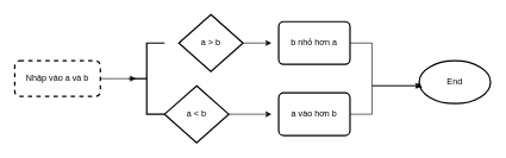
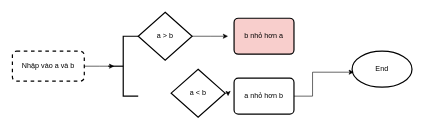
- <mxCell id="7" value="a &amp;gt; b" style="strokeWidth=2;html=1;shape=mxgraph.flowchart.decision;whiteSpace=wrap;" vertex="1" parent="1"><mxGeometry x="250" y="20" width="90" height="80" as="geometry" /></mxCell>
+ <mxCell id="7" value="a &amp;gt; b" style="strokeWidth=2;html=1;shape=mxgraph.flowchart.decision;whiteSpace=wrap;" vertex="1" parent="1"><mxGeometry x="230" y="20" width="90" height="80" as="geometry" /></mxCell>
- <mxCell id="11" value="b nhỏ hơn a" style="rounded=1;whiteSpace=wrap;html=1;absoluteArcSize=1;arcSize=14;strokeWidth=2;" vertex="1" parent="1"><mxGeometry x="390" y="30" width="100" height="60" as="geometry" /></mxCell>
+ <mxCell id="11" value="b nhỏ hơn a" style="rounded=1;whiteSpace=wrap;html=1;absoluteArcSize=1;arcSize=14;strokeWidth=2;fillColor=#f8cecc;" vertex="1" parent="1"><mxGeometry x="390" y="30" width="100" height="60" as="geometry" /></mxCell>
- <mxCell id="10" style="edgeStyle=orthogonalEdgeStyle;rounded=0;orthogonalLoop=1;jettySize=auto;html=1;exitX=1;exitY=0.5;exitDx=0;exitDy=0;entryX=0;entryY=0.5;entryDx=0;entryDy=0;entryPerimeter=0;" edge="1" parent="1" source="11" target="2"><mxGeometry relative="1" as="geometry"><mxPoint x="520" y="110" as="targetPoint" /><Array as="points"><mxPoint x="521" y="60" /><mxPoint x="521" y="120" /><mxPoint x="587" y="120" /></Array></mxGeometry></mxCell>
- <mxCell id="9" value="a &amp;lt; b" style="strokeWidth=2;html=1;shape=mxgraph.flowchart.decision;whiteSpace=wrap;" vertex="1" parent="1"><mxGeometry x="230" y="120" width="90" height="80" as="geometry" /></mxCell>
+ <mxCell id="9" value="a &amp;lt; b" style="strokeWidth=2;html=1;shape=mxgraph.flowchart.decision;whiteSpace=wrap;" vertex="1" parent="1"><mxGeometry x="285" y="115" width="90" height="80" as="geometry" /></mxCell>
- <mxCell id="13" value="a vào hơn b" style="rounded=1;whiteSpace=wrap;html=1;absoluteArcSize=1;arcSize=14;strokeWidth=2;" vertex="1" parent="1"><mxGeometry x="390" y="130" width="100" height="60" as="geometry" /></mxCell>
+ <mxCell id="13" value="a nhỏ hơn b" style="rounded=1;whiteSpace=wrap;html=1;absoluteArcSize=1;arcSize=14;strokeWidth=2;" vertex="1" parent="1"><mxGeometry x="390" y="130" width="100" height="60" as="geometry" /></mxCell>
